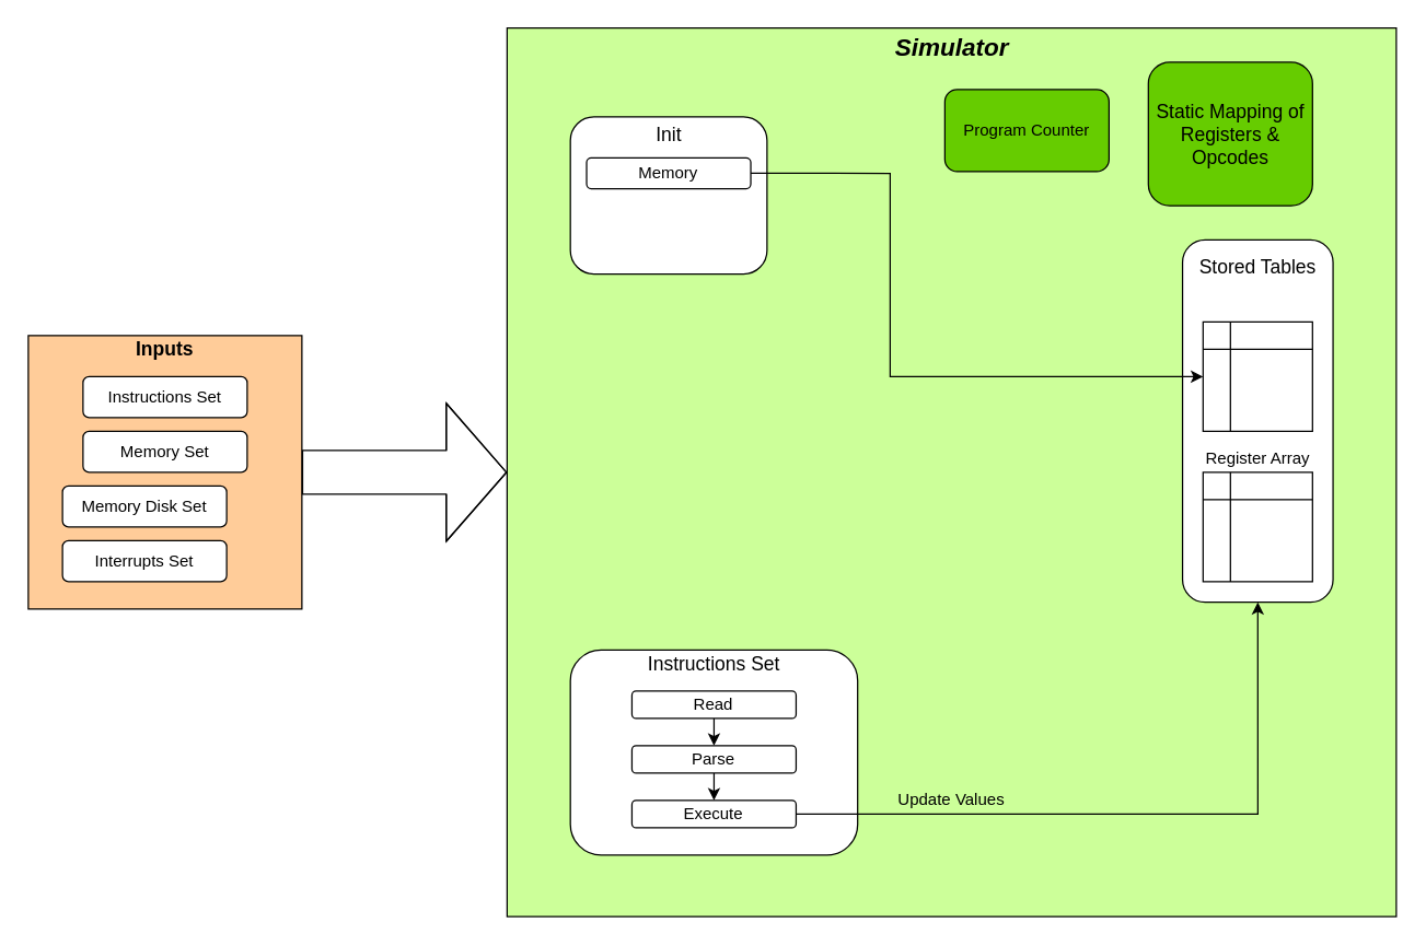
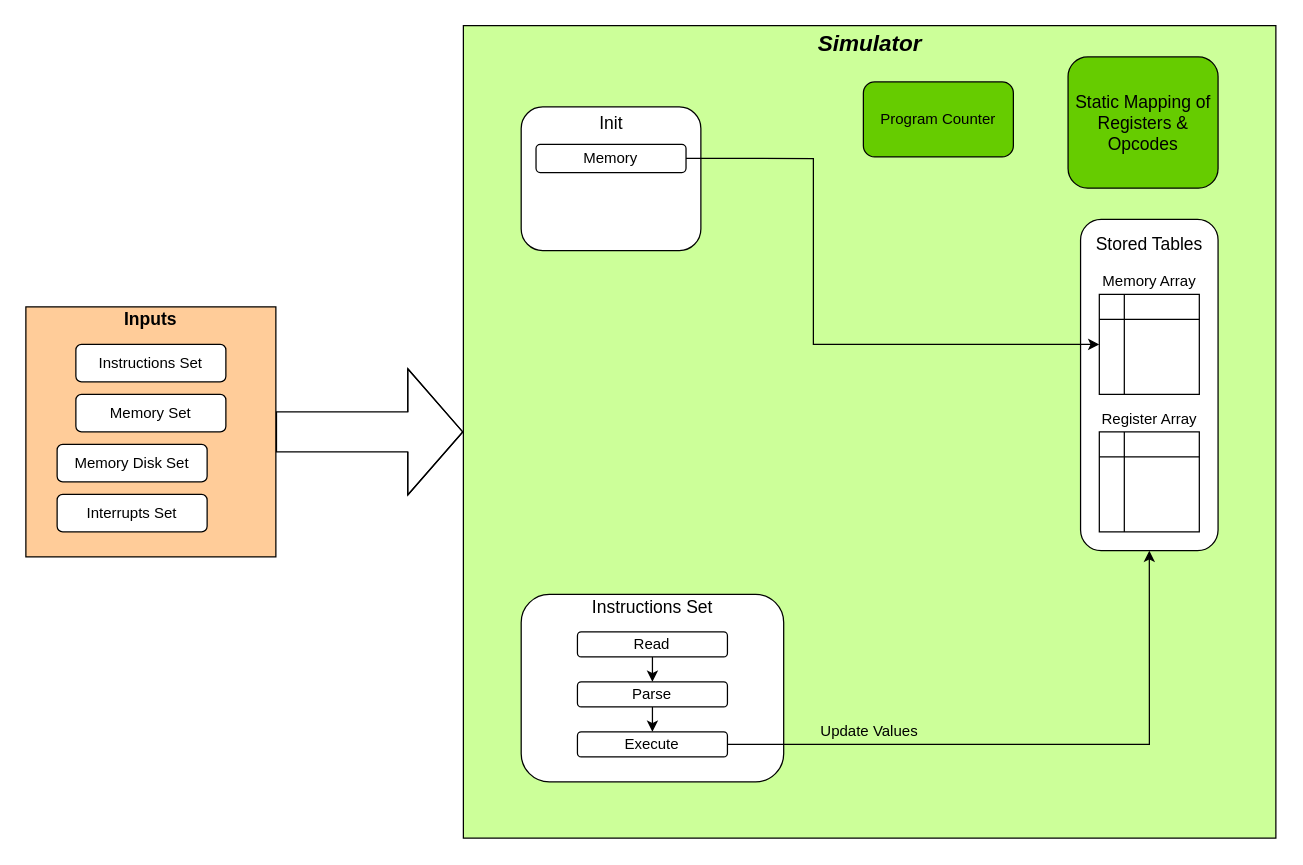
- <mxCell id="6" value="&lt;span style=&quot;font-size: 14px&quot;&gt;Static Mapping of Registers &amp;amp; Opcodes&lt;/span&gt;" style="rounded=1;whiteSpace=wrap;html=1;fillColor=#66CC00;" vertex="1" parent="2"><mxGeometry x="468.75" y="25" width="120" height="105" as="geometry" /></mxCell>
+ <mxCell id="6" value="&lt;span style=&quot;font-size: 14px&quot;&gt;Static Mapping of Registers &amp;amp; Opcodes&lt;/span&gt;" style="rounded=1;whiteSpace=wrap;html=1;fillColor=#66CC00;" vertex="1" parent="2"><mxGeometry x="483.75" y="25" width="120" height="105" as="geometry" /></mxCell>
+ <mxCell id="12" value="Memory Array" style="text;html=1;strokeColor=none;fillColor=none;align=center;verticalAlign=middle;whiteSpace=wrap;rounded=0;" vertex="1" parent="10"><mxGeometry width="80" height="20" as="geometry" /></mxCell>
